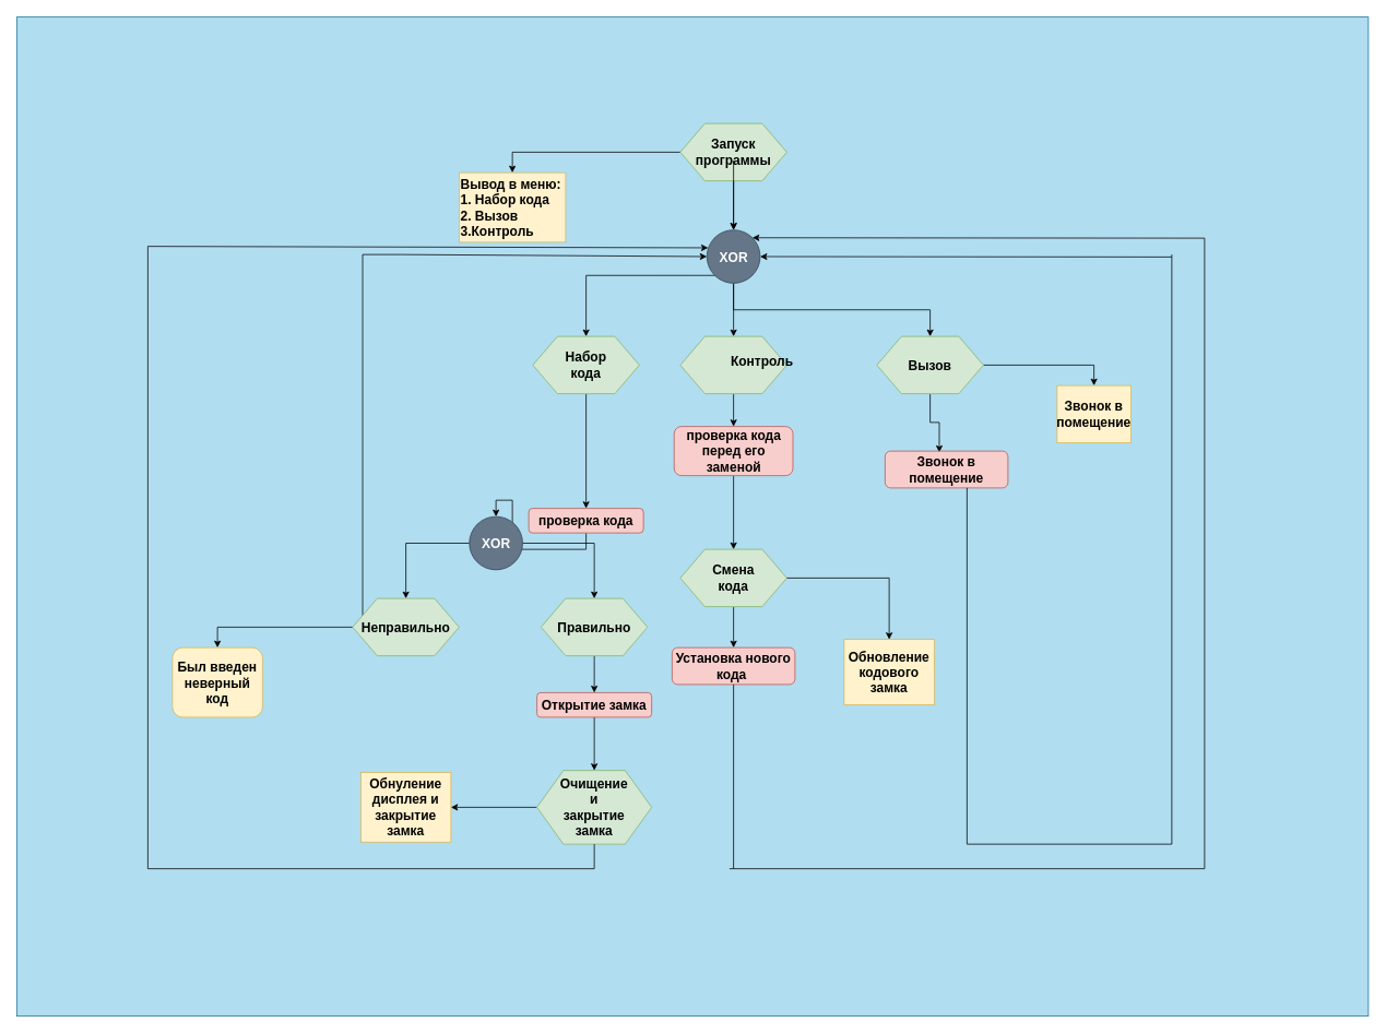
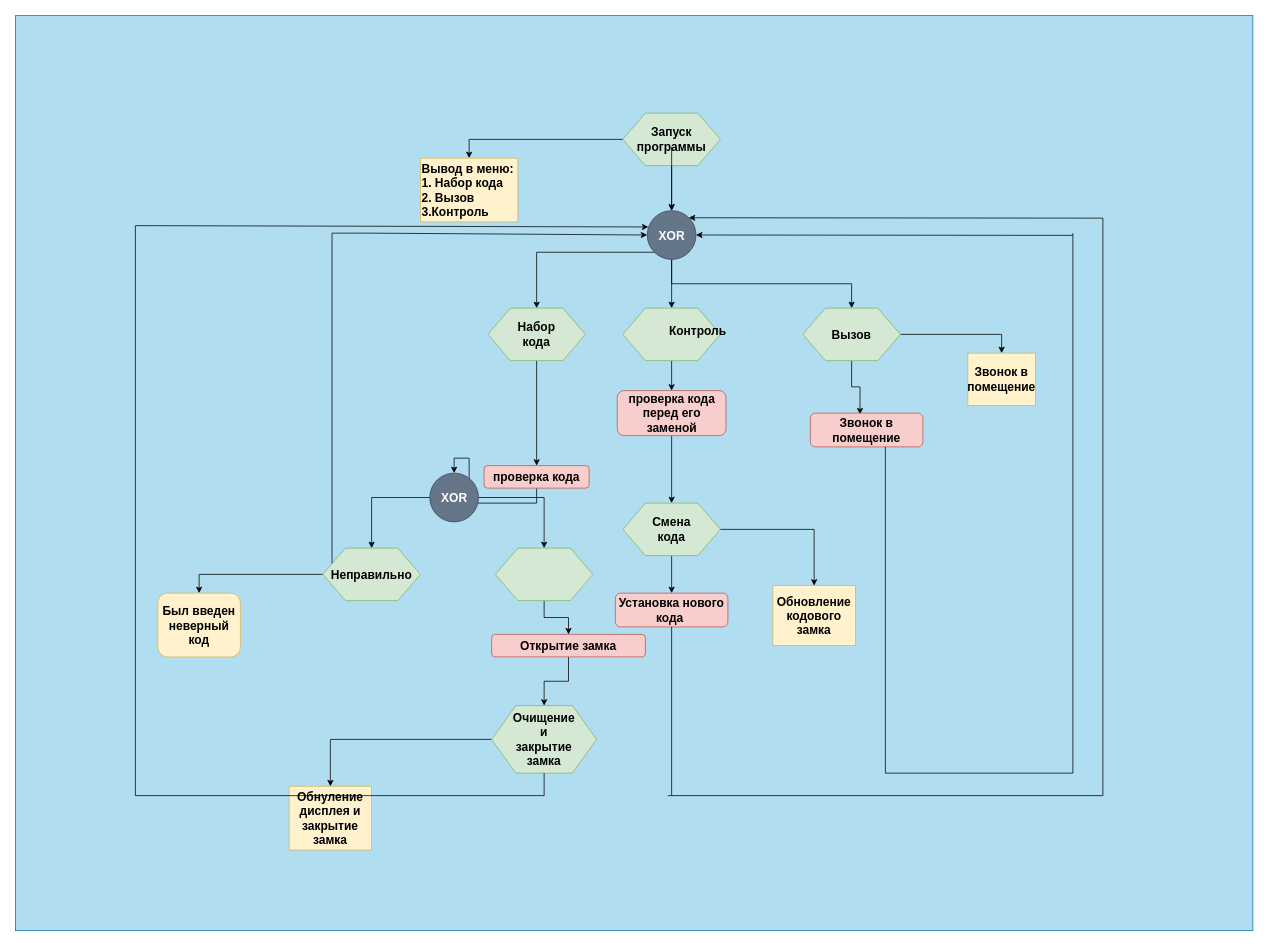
- <mxCell id="39" value="&lt;font style=&quot;font-size: 16px;&quot;&gt;Правильно&lt;/font&gt;" style="text;html=1;strokeColor=none;fillColor=none;align=center;verticalAlign=middle;whiteSpace=wrap;rounded=0;fontSize=16;fontStyle=1" vertex="1" parent="1"><mxGeometry x="705" y="755" width="40" height="20" as="geometry" /></mxCell>
- <mxCell id="41" value="&lt;font style=&quot;font-size: 16px;&quot;&gt;Открытие замка&lt;/font&gt;" style="rounded=1;whiteSpace=wrap;html=1;fillColor=#f8cecc;strokeColor=#b85450;fontSize=16;fontStyle=1" vertex="1" parent="1"><mxGeometry x="655" y="845" width="140" height="30" as="geometry" /></mxCell>
+ <mxCell id="41" value="&lt;font style=&quot;font-size: 16px;&quot;&gt;Открытие замка&lt;/font&gt;" style="rounded=1;whiteSpace=wrap;html=1;fillColor=#f8cecc;strokeColor=#b85450;fontSize=16;fontStyle=1" vertex="1" parent="1"><mxGeometry x="655" y="845" width="205" height="30" as="geometry" /></mxCell>
- <mxCell id="45" value="&lt;font style=&quot;font-size: 16px;&quot;&gt;Обнуление дисплея и закрытие замка&lt;/font&gt;" style="rounded=0;whiteSpace=wrap;html=1;fillColor=#fff2cc;strokeColor=#d6b656;fontSize=16;fontStyle=1" vertex="1" parent="1"><mxGeometry x="440" y="942.5" width="110" height="85" as="geometry" /></mxCell>
+ <mxCell id="45" value="&lt;font style=&quot;font-size: 16px;&quot;&gt;Обнуление дисплея и закрытие замка&lt;/font&gt;" style="rounded=0;whiteSpace=wrap;html=1;fillColor=#fff2cc;strokeColor=#d6b656;fontSize=16;fontStyle=1" vertex="1" parent="1"><mxGeometry x="385" y="1047.5" width="110" height="85" as="geometry" /></mxCell>
